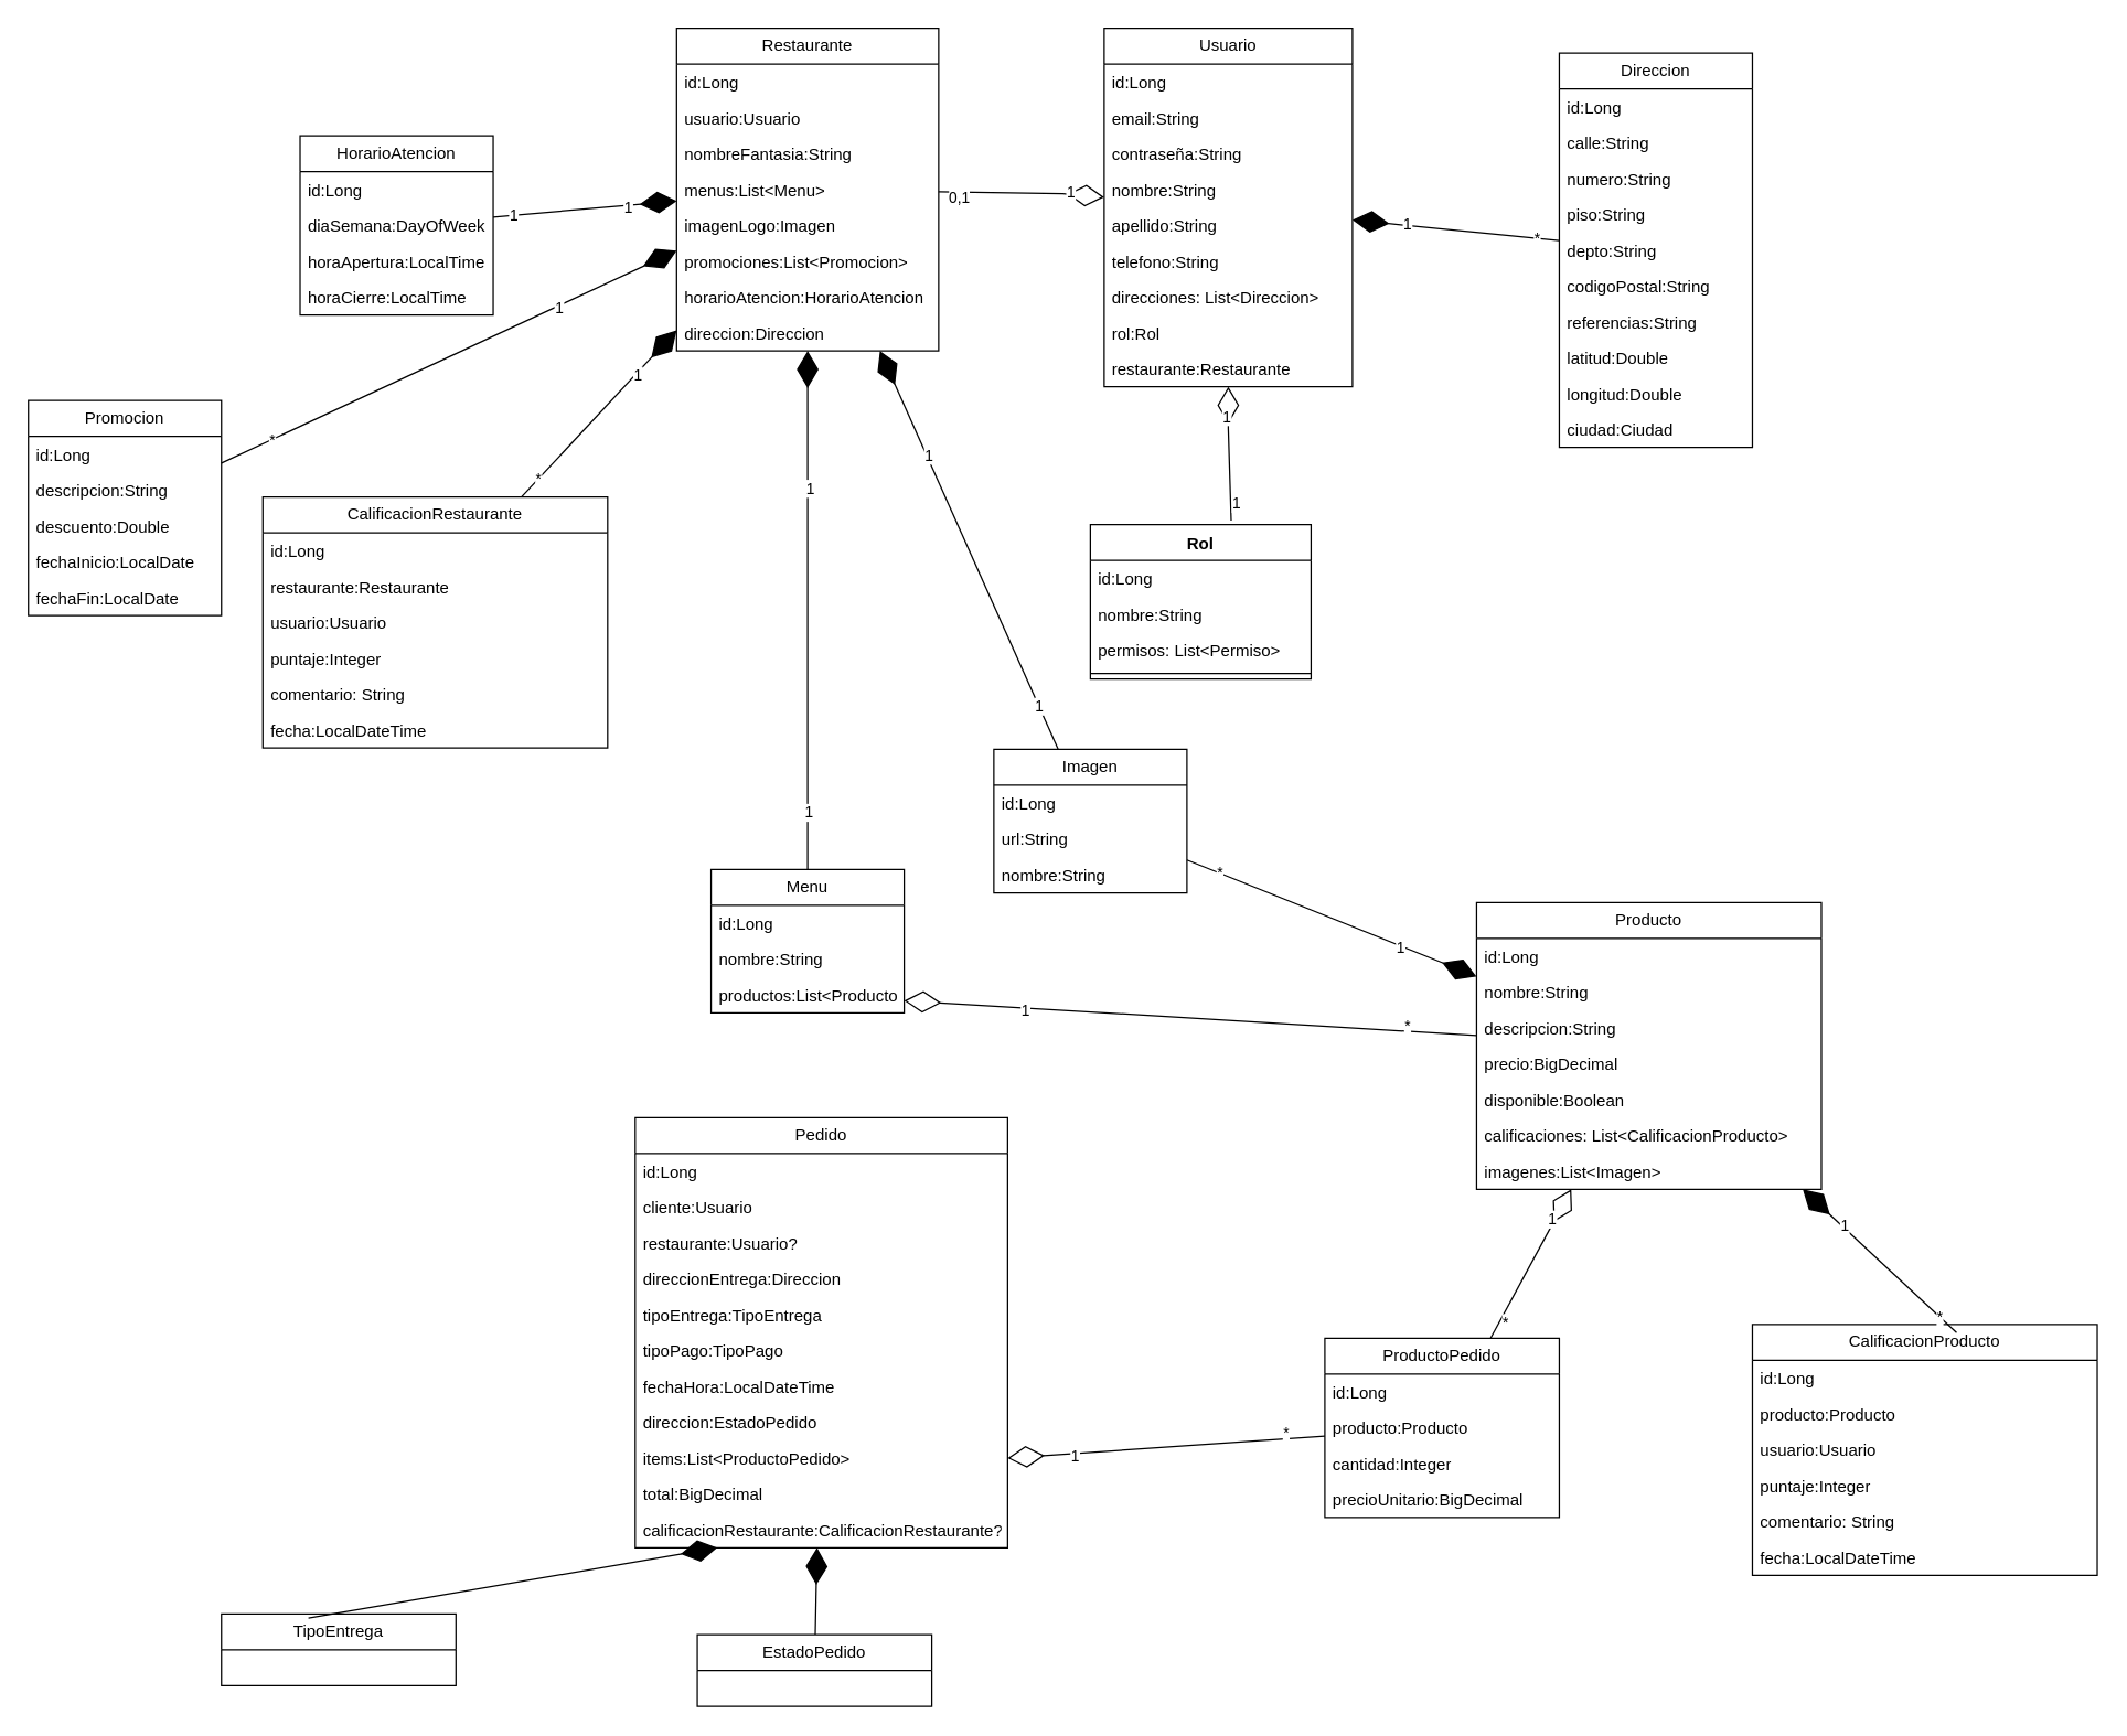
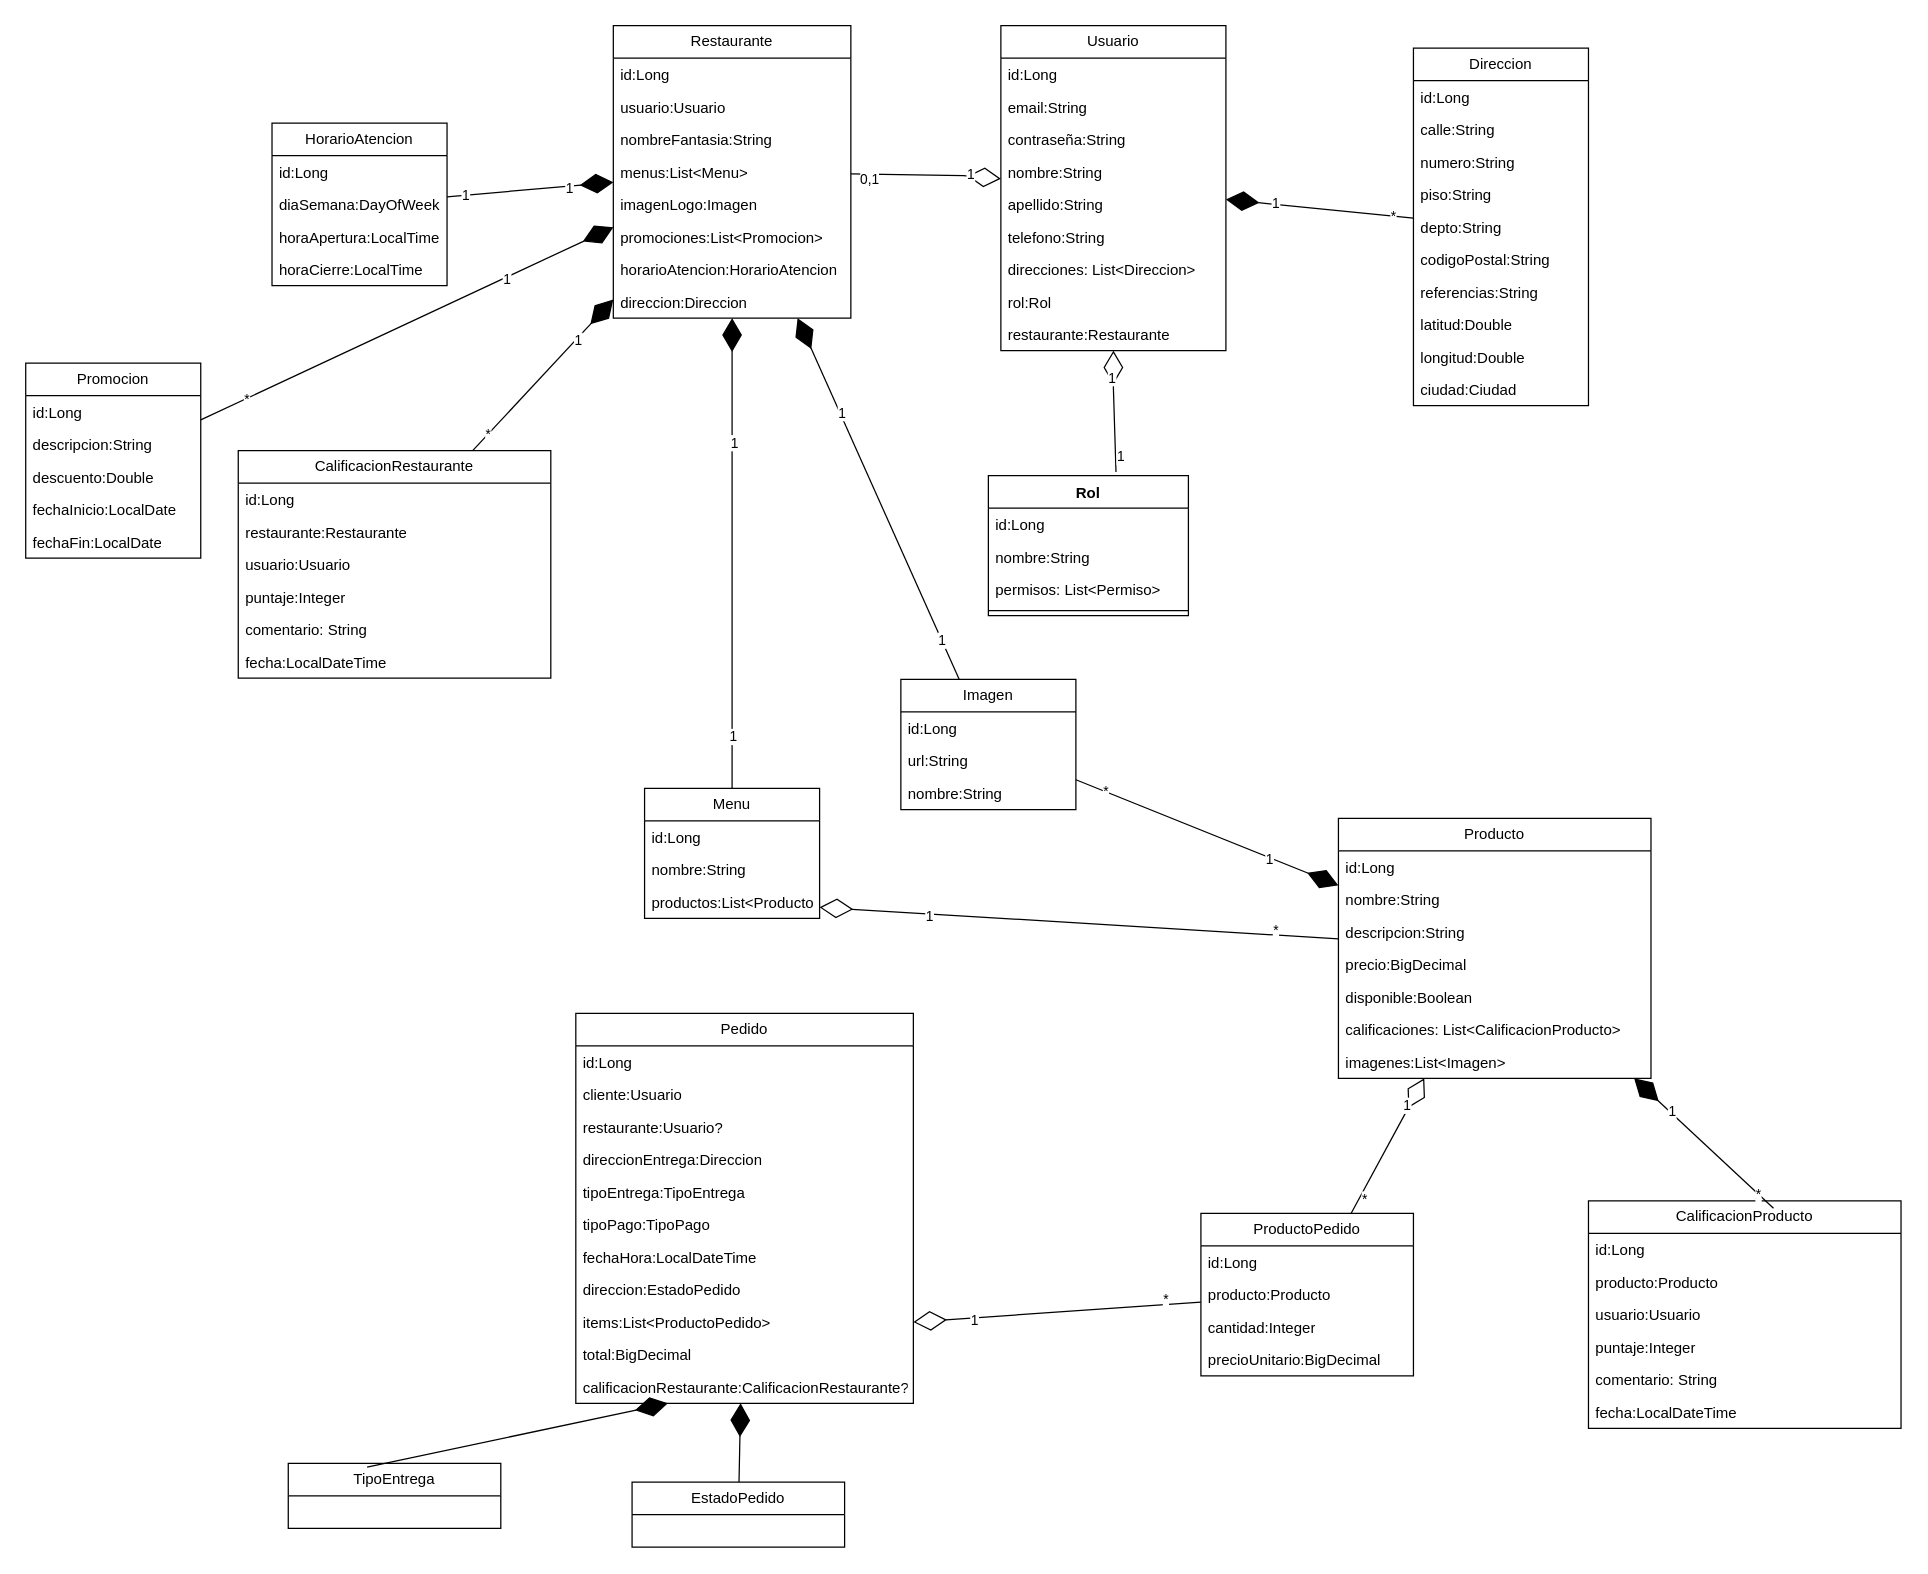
- <mxCell id="78" value="TipoEntrega" style="swimlane;fontStyle=0;childLayout=stackLayout;horizontal=1;startSize=26;fillColor=none;horizontalStack=0;resizeParent=1;resizeParentMax=0;resizeLast=0;collapsible=1;marginBottom=0;whiteSpace=wrap;html=1;" parent="1" vertex="1"><mxGeometry x="160" y="1170" width="170" height="52" as="geometry" /></mxCell>
+ <mxCell id="78" value="TipoEntrega" style="swimlane;fontStyle=0;childLayout=stackLayout;horizontal=1;startSize=26;fillColor=none;horizontalStack=0;resizeParent=1;resizeParentMax=0;resizeLast=0;collapsible=1;marginBottom=0;whiteSpace=wrap;html=1;" parent="1" vertex="1"><mxGeometry x="230" y="1170" width="170" height="52" as="geometry" /></mxCell>
